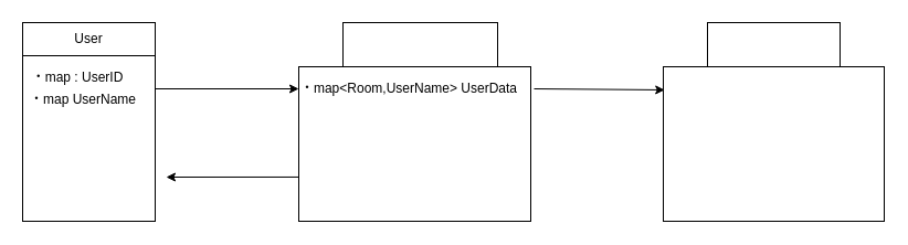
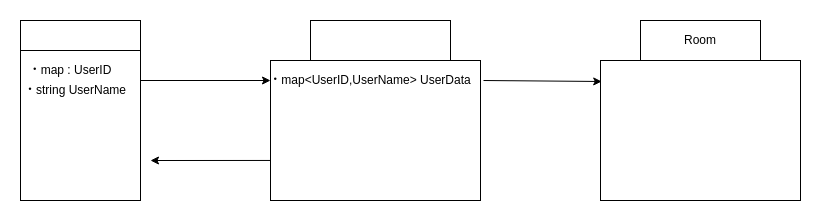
- <mxCell id="6" value="User" style="text;html=1;strokeColor=none;fillColor=none;align=center;verticalAlign=middle;whiteSpace=wrap;rounded=0;" parent="1" vertex="1"><mxGeometry x="40" y="25" width="80" height="20" as="geometry" /></mxCell>
+ <mxCell id="8" value="Room" style="text;html=1;strokeColor=none;fillColor=none;align=center;verticalAlign=middle;whiteSpace=wrap;rounded=0;" parent="1" vertex="1"><mxGeometry x="645" y="30" width="110" height="20" as="geometry" /></mxCell>
- <mxCell id="15" value="・map&amp;lt;Room,UserName&amp;gt; UserData" style="text;html=1;strokeColor=none;fillColor=none;align=center;verticalAlign=middle;whiteSpace=wrap;rounded=0;" vertex="1" parent="1"><mxGeometry x="260" y="70" width="220" height="20" as="geometry" /></mxCell>
+ <mxCell id="15" value="・map&amp;lt;UserID,UserName&amp;gt; UserData" style="text;html=1;strokeColor=none;fillColor=none;align=center;verticalAlign=middle;whiteSpace=wrap;rounded=0;" vertex="1" parent="1"><mxGeometry x="260" y="70" width="220" height="20" as="geometry" /></mxCell>
- <mxCell id="14" value="・map UserName" style="text;html=1;strokeColor=none;fillColor=none;align=center;verticalAlign=middle;whiteSpace=wrap;rounded=0;" vertex="1" parent="1"><mxGeometry x="20" y="80" width="110" height="20" as="geometry" /></mxCell>
+ <mxCell id="14" value="・string UserName" style="text;html=1;strokeColor=none;fillColor=none;align=center;verticalAlign=middle;whiteSpace=wrap;rounded=0;" vertex="1" parent="1"><mxGeometry x="20" y="80" width="110" height="20" as="geometry" /></mxCell>
